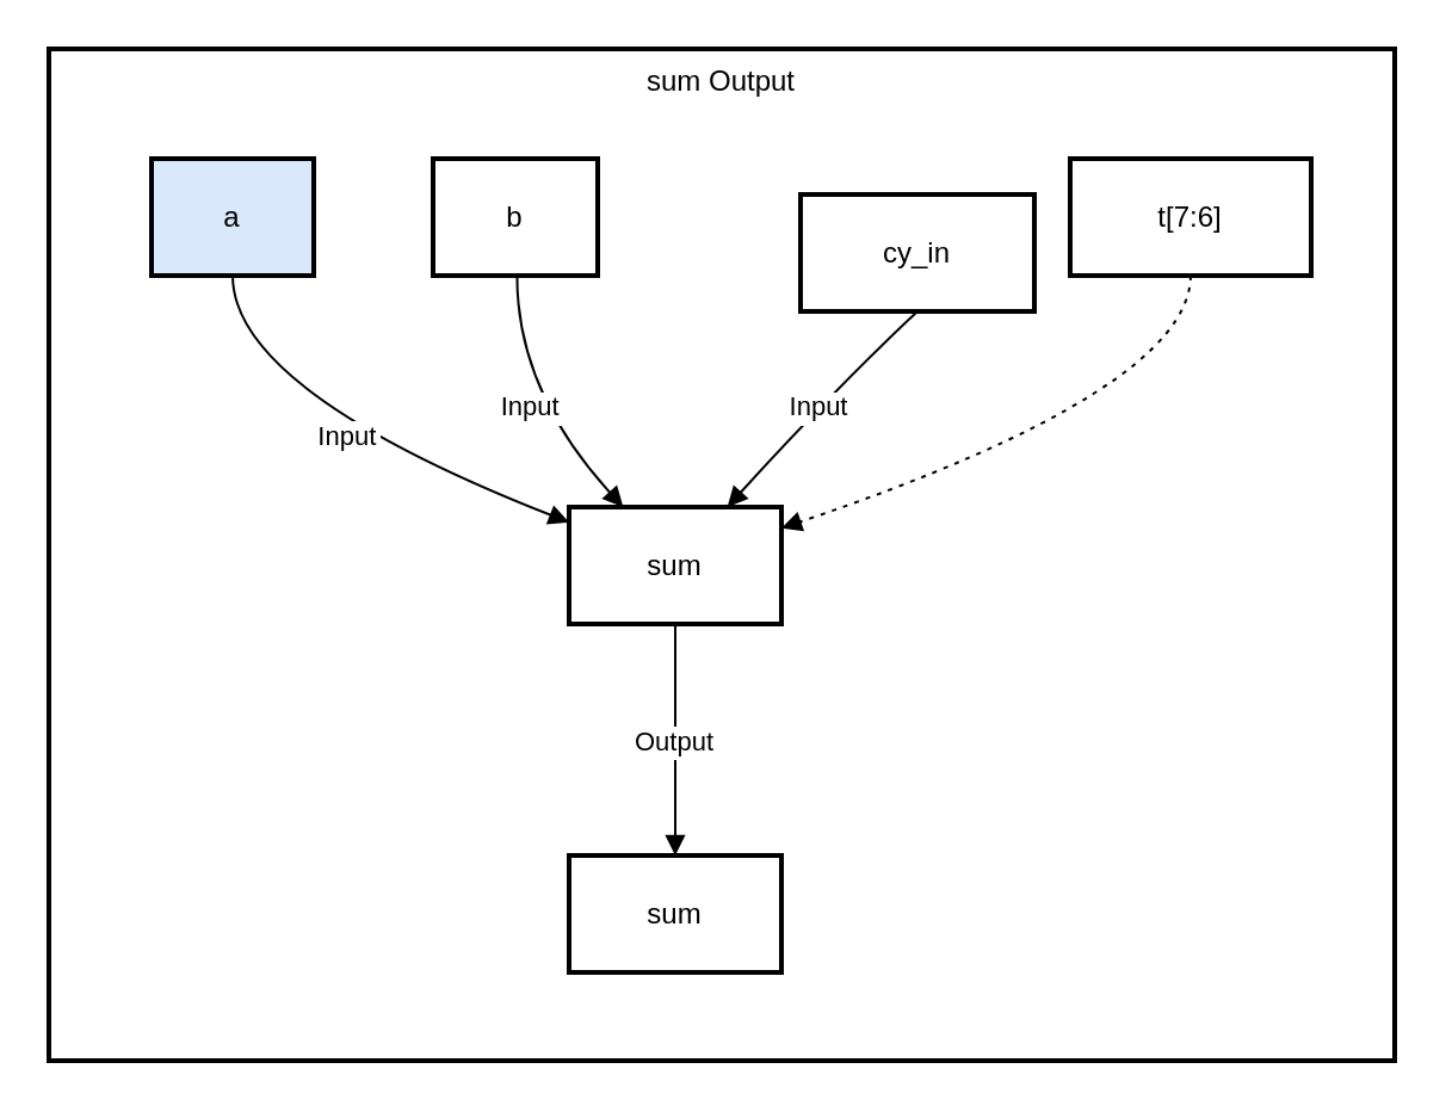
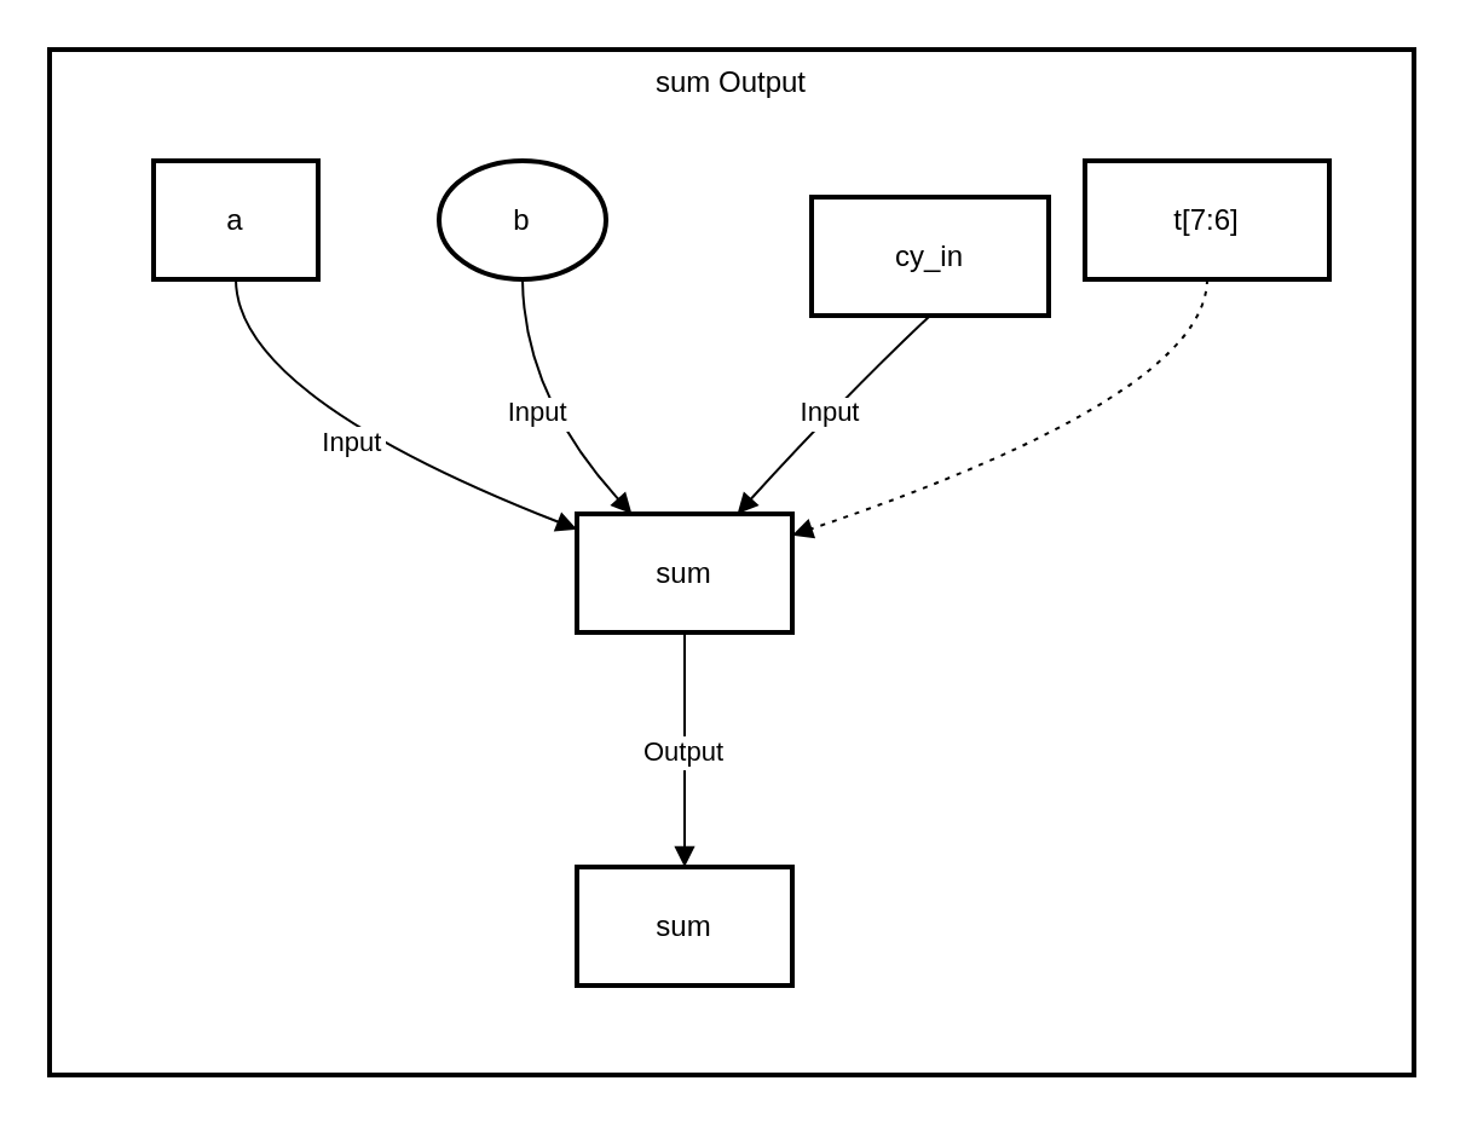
- <mxCell id="3" value="a" style="whiteSpace=wrap;strokeWidth=2;fillColor=#dae8fc;" vertex="1" parent="2"><mxGeometry x="43" y="46" width="68" height="49" as="geometry" /></mxCell>
+ <mxCell id="3" value="a" style="whiteSpace=wrap;strokeWidth=2;" vertex="1" parent="2"><mxGeometry x="43" y="46" width="68" height="49" as="geometry" /></mxCell>
- <mxCell id="5" value="b" style="whiteSpace=wrap;strokeWidth=2;" vertex="1" parent="2"><mxGeometry x="161" y="46" width="69" height="49" as="geometry" /></mxCell>
+ <mxCell id="5" value="b" style="ellipse;whiteSpace=wrap;strokeWidth=2;" vertex="1" parent="2"><mxGeometry x="161" y="46" width="69" height="49" as="geometry" /></mxCell>
